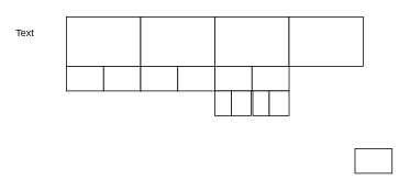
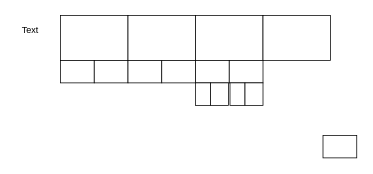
- <mxCell id="17" value="Text" style="text;html=1;strokeColor=none;fillColor=none;align=center;verticalAlign=middle;whiteSpace=wrap;rounded=0;" vertex="1" parent="1"><mxGeometry x="10" y="30" width="40" height="20" as="geometry" /></mxCell>
+ <mxCell id="17" value="Text" style="text;html=1;strokeColor=none;fillColor=none;align=center;verticalAlign=middle;whiteSpace=wrap;rounded=0;" vertex="1" parent="1"><mxGeometry x="20" y="30" width="40" height="20" as="geometry" /></mxCell>
